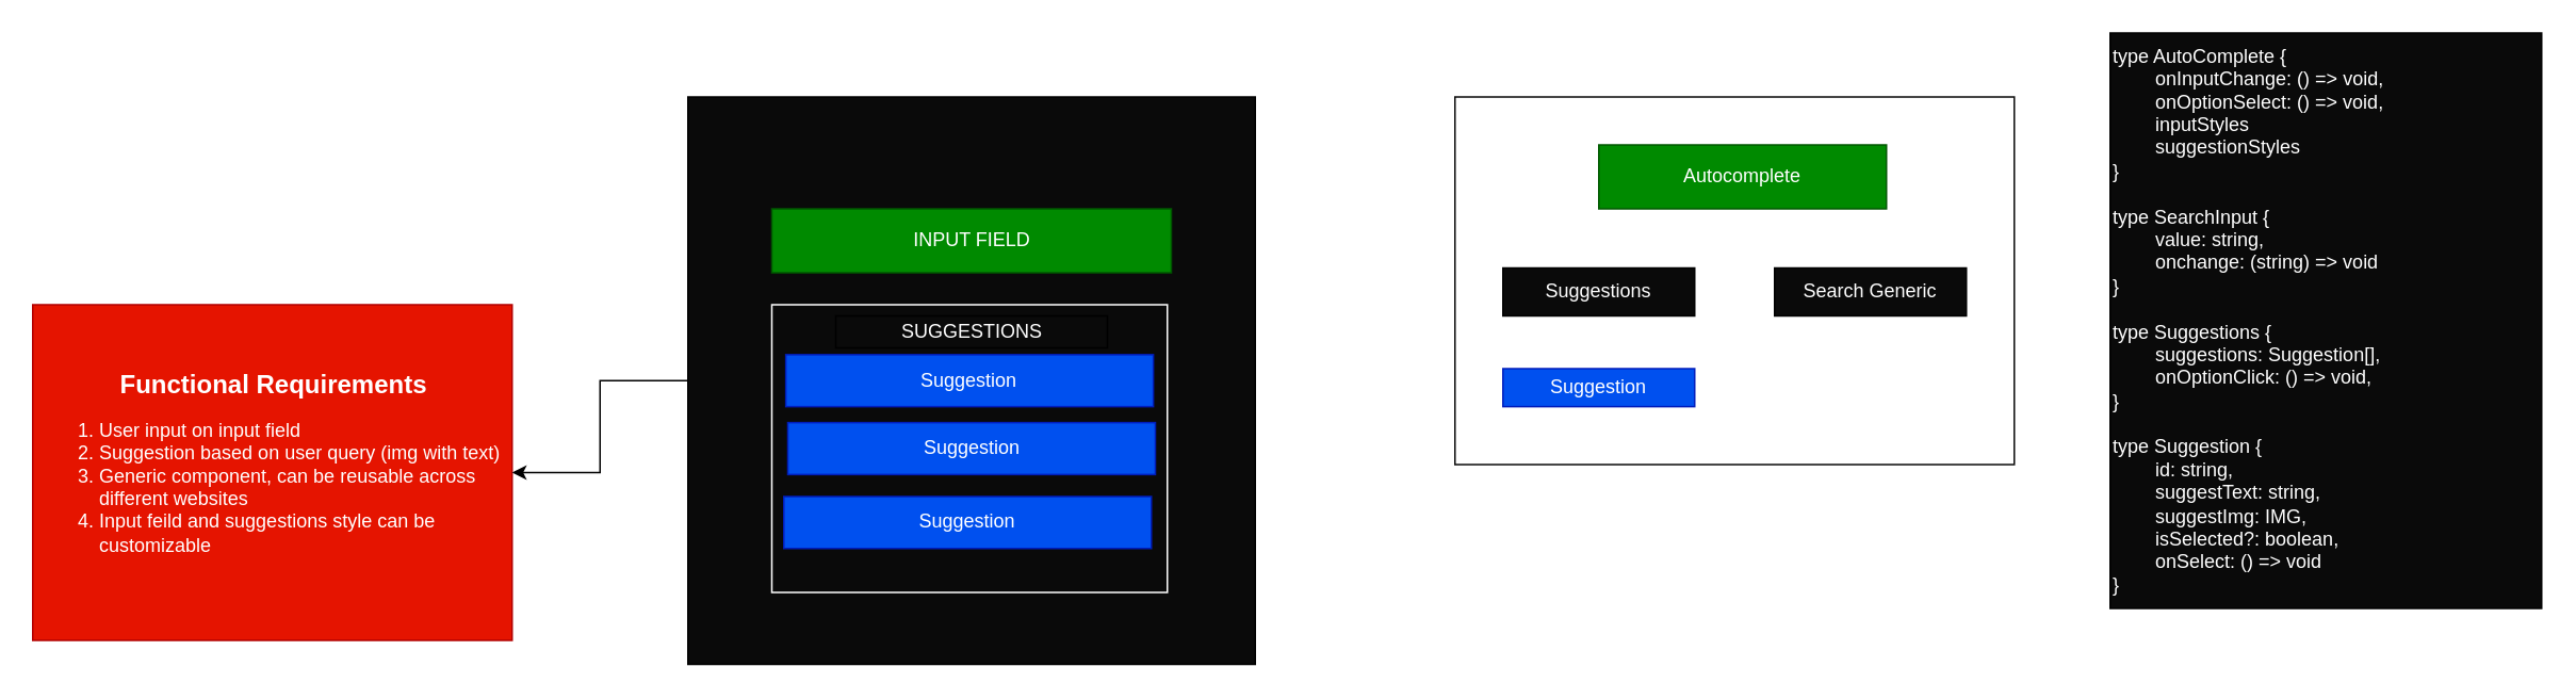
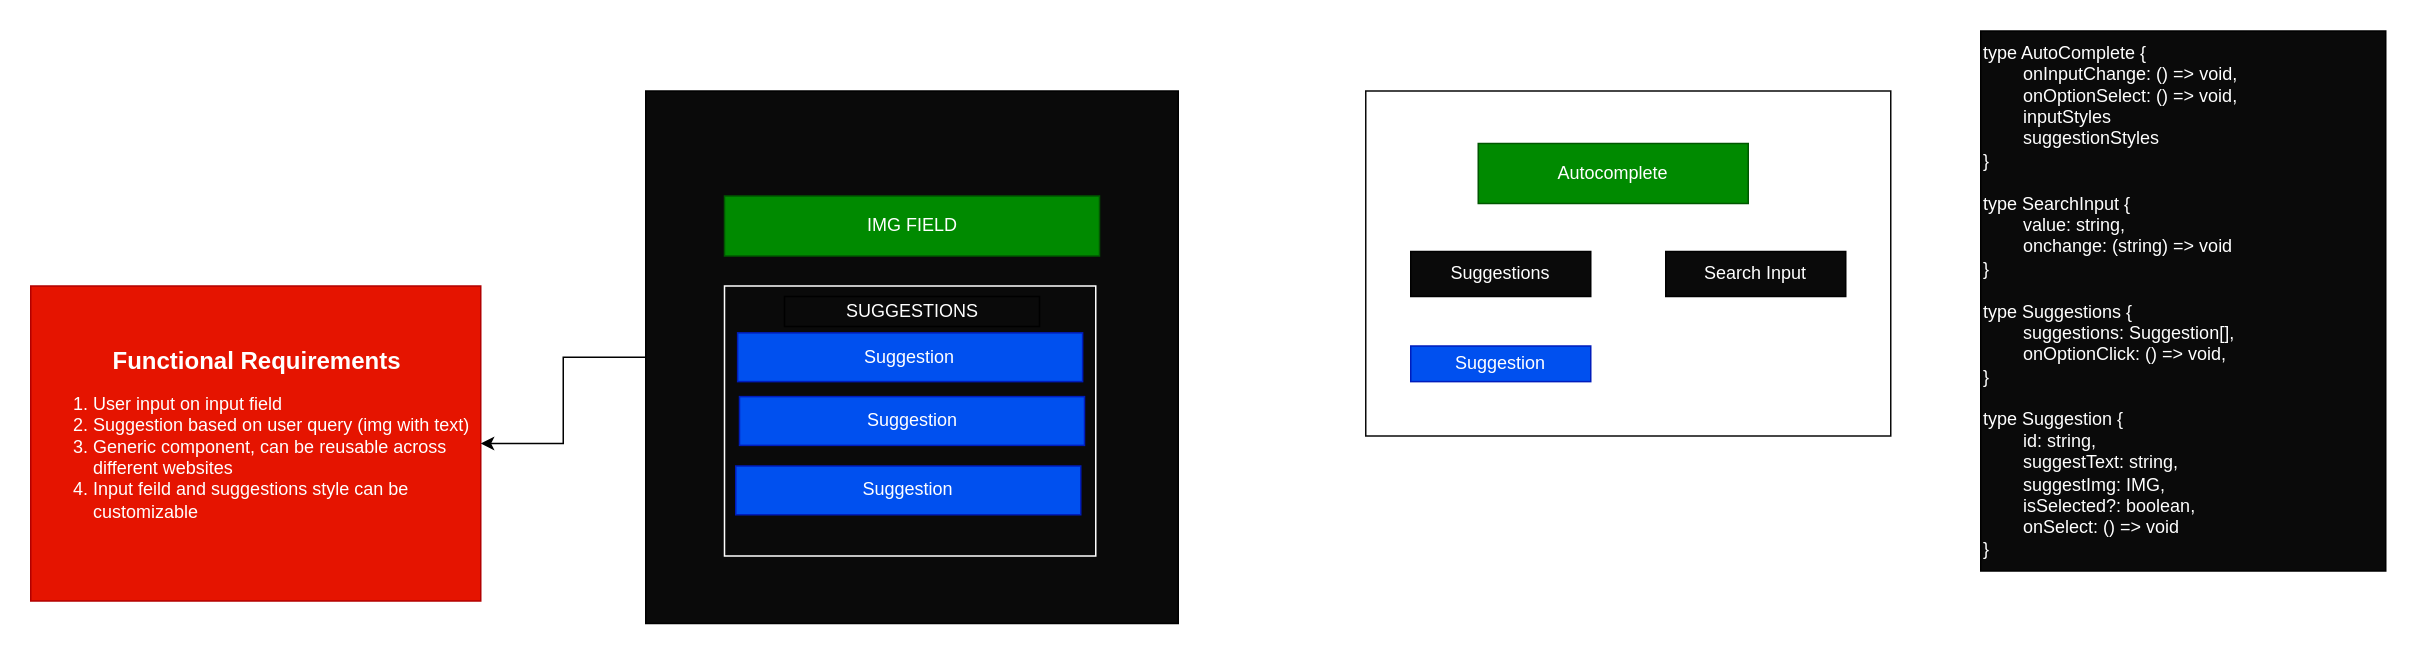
- <mxCell id="11" value="Autocomplete&lt;br&gt;" style="rounded=0;whiteSpace=wrap;html=1;fillColor=#008a00;fontColor=#ffffff;strokeColor=#005700;" vertex="1" parent="1"><mxGeometry x="1000" y="90" width="180" height="40" as="geometry" /></mxCell>
+ <mxCell id="11" value="Autocomplete&lt;br&gt;" style="rounded=0;whiteSpace=wrap;html=1;fillColor=#008a00;fontColor=#ffffff;strokeColor=#005700;" vertex="1" parent="1"><mxGeometry x="985" y="95" width="180" height="40" as="geometry" /></mxCell>
- <mxCell id="5" value="INPUT FIELD" style="rounded=0;whiteSpace=wrap;html=1;fillColor=#008a00;strokeColor=#005700;fontColor=#ffffff;" vertex="1" parent="1"><mxGeometry x="482.5" y="130" width="250" height="40" as="geometry" /></mxCell>
+ <mxCell id="5" value="IMG FIELD" style="rounded=0;whiteSpace=wrap;html=1;fillColor=#008a00;strokeColor=#005700;fontColor=#ffffff;" vertex="1" parent="1"><mxGeometry x="482.5" y="130" width="250" height="40" as="geometry" /></mxCell>
- <mxCell id="13" value="&lt;font color=&quot;#ffffff&quot;&gt;Search Generic&lt;/font&gt;" style="rounded=0;whiteSpace=wrap;html=1;fillColor=#0A0A0A;" vertex="1" parent="1"><mxGeometry x="1110" y="167" width="120" height="30" as="geometry" /></mxCell>
+ <mxCell id="13" value="&lt;font color=&quot;#ffffff&quot;&gt;Search Input&lt;/font&gt;" style="rounded=0;whiteSpace=wrap;html=1;fillColor=#0A0A0A;" vertex="1" parent="1"><mxGeometry x="1110" y="167" width="120" height="30" as="geometry" /></mxCell>
